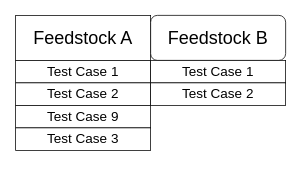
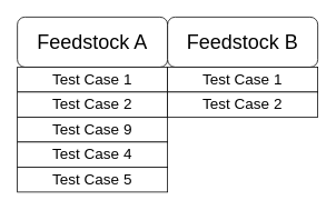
- <mxCell id="2" value="&lt;font style=&quot;font-size: 24px;&quot; face=&quot;Helvetica&quot;&gt;Feedstock A&lt;/font&gt;" style="rounded=0;whiteSpace=wrap;html=1;" vertex="1" parent="1"><mxGeometry x="20" y="20" width="180" height="60" as="geometry" /></mxCell>
+ <mxCell id="2" value="&lt;font style=&quot;font-size: 24px;&quot; face=&quot;Helvetica&quot;&gt;Feedstock A&lt;/font&gt;" style="whiteSpace=wrap;html=1;rounded=1;" vertex="1" parent="1"><mxGeometry x="20" y="20" width="180" height="60" as="geometry" /></mxCell>
- <mxCell id="9" value="&lt;font style=&quot;font-size: 18px;&quot; face=&quot;Helvetica&quot;&gt;Test Case 3&lt;/font&gt;" style="rounded=0;whiteSpace=wrap;html=1;" vertex="1" parent="1"><mxGeometry x="20" y="170" width="180" height="30" as="geometry" /></mxCell>
+ <mxCell id="9" value="&lt;font style=&quot;font-size: 18px;&quot; face=&quot;Helvetica&quot;&gt;Test Case 4&lt;/font&gt;" style="rounded=0;whiteSpace=wrap;html=1;" vertex="1" parent="1"><mxGeometry x="20" y="170" width="180" height="30" as="geometry" /></mxCell>
+ <mxCell id="10" value="&lt;font style=&quot;font-size: 18px;&quot; face=&quot;Helvetica&quot;&gt;Test Case 5&lt;/font&gt;" style="rounded=0;whiteSpace=wrap;html=1;" vertex="1" parent="1"><mxGeometry x="20" y="200" width="180" height="30" as="geometry" /></mxCell>
